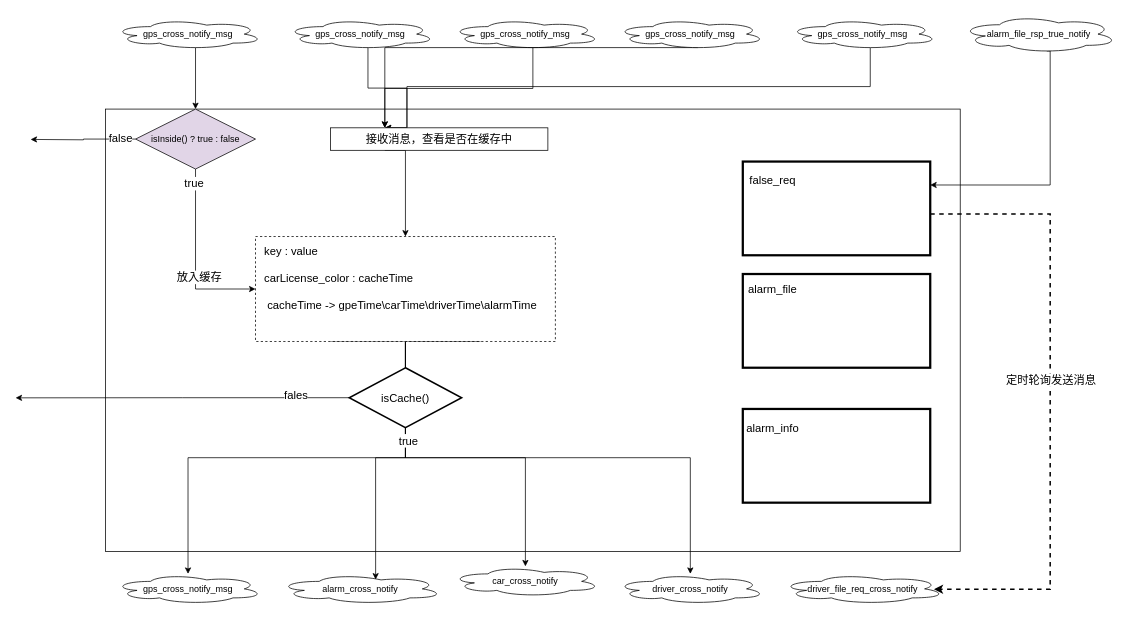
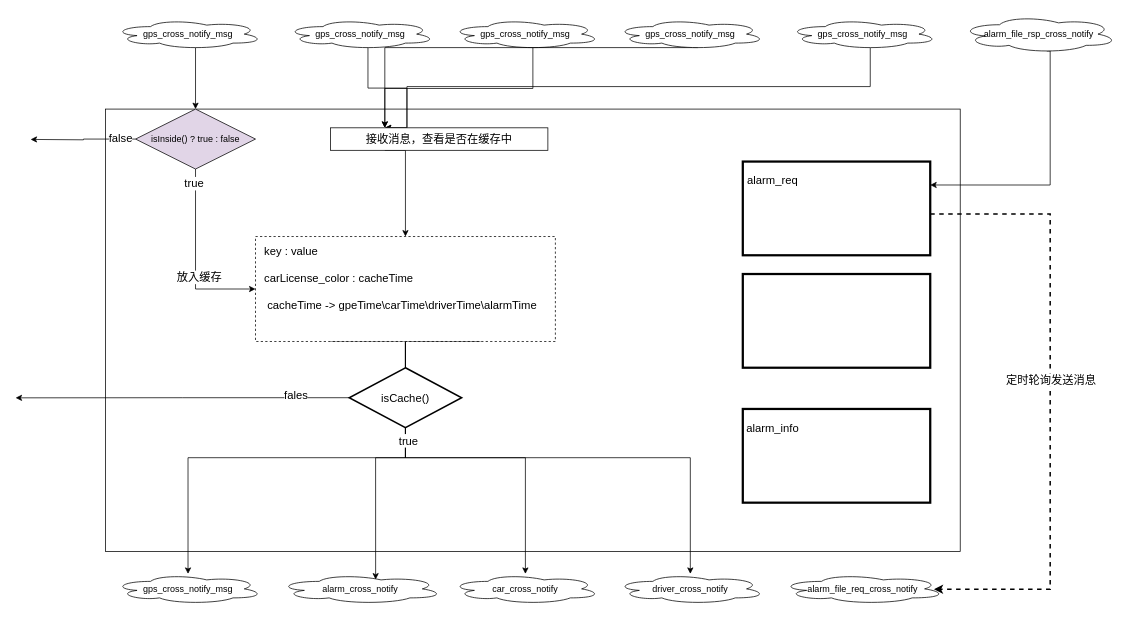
- <mxCell id="6" value="alarm_file_rsp_true_notify" style="ellipse;shape=cloud;whiteSpace=wrap;html=1;" vertex="1" parent="1"><mxGeometry x="1280" y="20" width="210" height="50" as="geometry" /></mxCell>
+ <mxCell id="6" value="alarm_file_rsp_cross_notify" style="ellipse;shape=cloud;whiteSpace=wrap;html=1;" vertex="1" parent="1"><mxGeometry x="1280" y="20" width="210" height="50" as="geometry" /></mxCell>
- <mxCell id="41" value="false_req" style="text;html=1;strokeColor=none;fillColor=none;align=center;verticalAlign=middle;whiteSpace=wrap;rounded=0;strokeWidth=3;fontSize=15;" vertex="1" parent="39"><mxGeometry x="10" y="10" width="60" height="30" as="geometry" /></mxCell>
+ <mxCell id="41" value="alarm_req" style="text;html=1;strokeColor=none;fillColor=none;align=center;verticalAlign=middle;whiteSpace=wrap;rounded=0;strokeWidth=3;fontSize=15;" vertex="1" parent="39"><mxGeometry x="10" y="10" width="60" height="30" as="geometry" /></mxCell>
- <mxCell id="38" value="alarm_file" style="text;html=1;strokeColor=none;fillColor=none;align=center;verticalAlign=middle;whiteSpace=wrap;rounded=0;strokeWidth=3;fontSize=15;" vertex="1" parent="36"><mxGeometry x="10" y="5" width="60" height="30" as="geometry" /></mxCell>
- <mxCell id="7" value="car_cross_notify" style="ellipse;shape=cloud;whiteSpace=wrap;html=1;" vertex="1" parent="1"><mxGeometry x="600" y="755" width="200" height="40" as="geometry" /></mxCell>
+ <mxCell id="7" value="car_cross_notify" style="ellipse;shape=cloud;whiteSpace=wrap;html=1;" vertex="1" parent="1"><mxGeometry x="600" y="765" width="200" height="40" as="geometry" /></mxCell>
- <mxCell id="9" value="driver_file_req_cross_notify" style="ellipse;shape=cloud;whiteSpace=wrap;html=1;" vertex="1" parent="1"><mxGeometry x="1040" y="765" width="220" height="40" as="geometry" /></mxCell>
+ <mxCell id="9" value="alarm_file_req_cross_notify" style="ellipse;shape=cloud;whiteSpace=wrap;html=1;" vertex="1" parent="1"><mxGeometry x="1040" y="765" width="220" height="40" as="geometry" /></mxCell>
